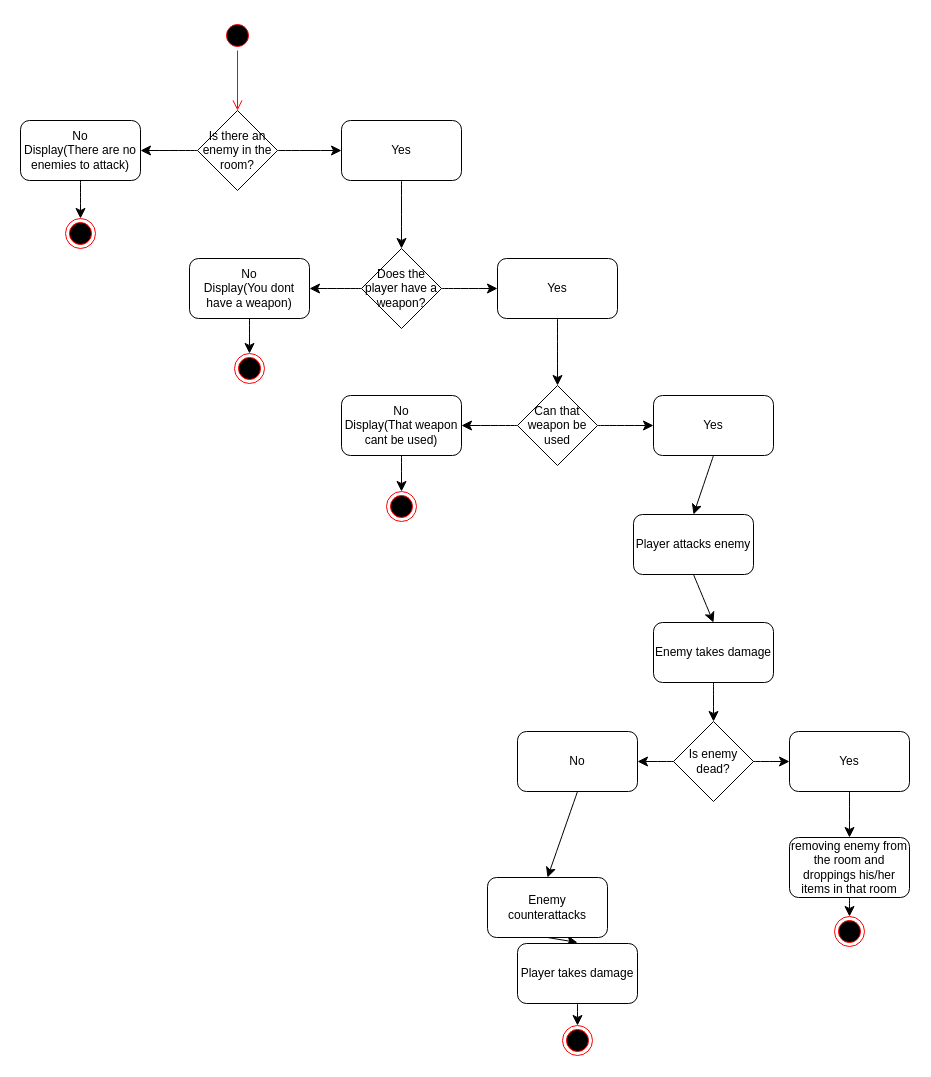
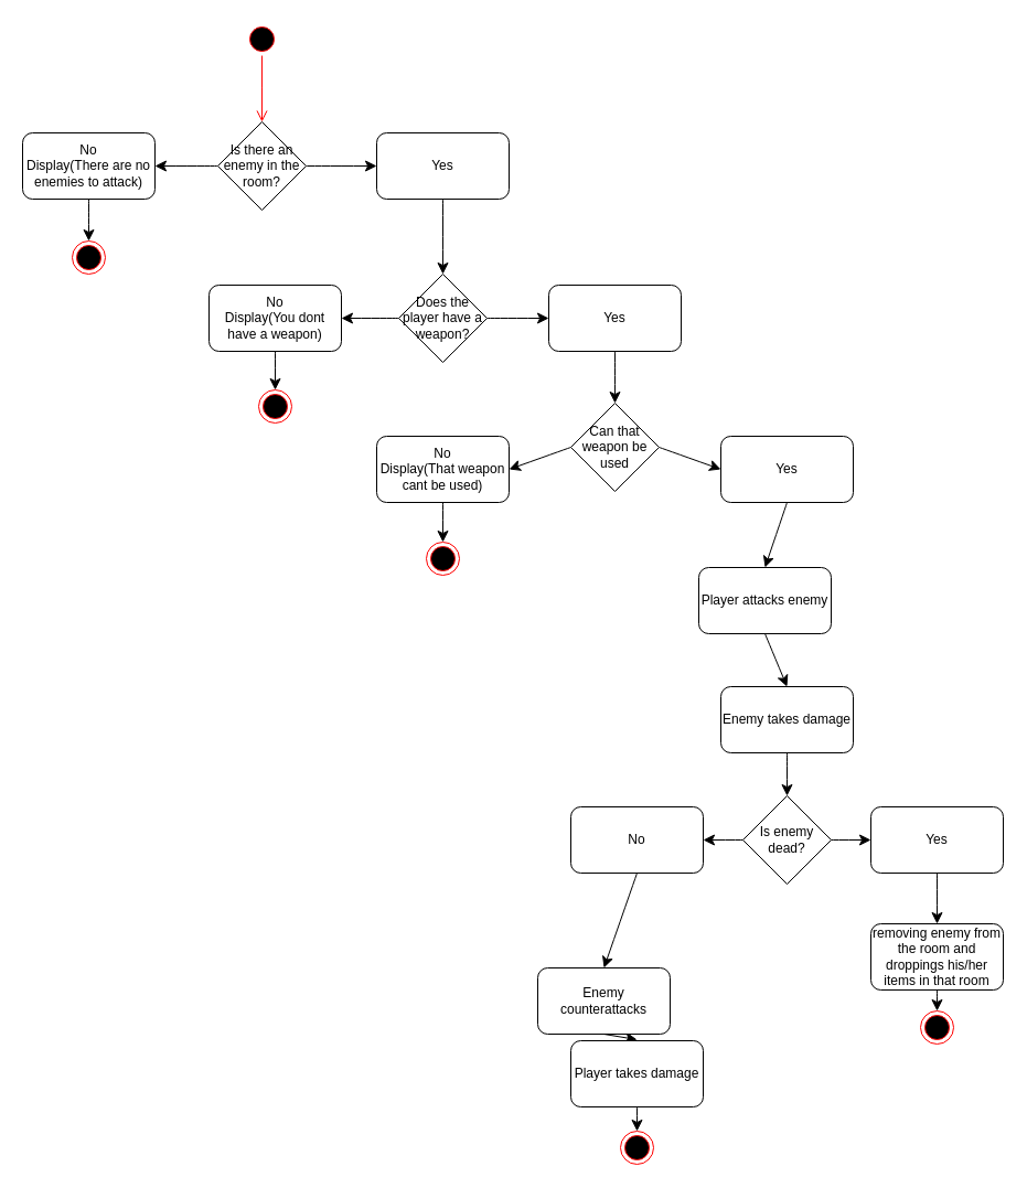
- <mxCell id="20" value="Can that weapon be used" style="rhombus;whiteSpace=wrap;html=1;" vertex="1" parent="1"><mxGeometry x="517" y="385" width="80" height="80" as="geometry" /></mxCell>
+ <mxCell id="20" value="Can that weapon be used" style="rhombus;whiteSpace=wrap;html=1;" vertex="1" parent="1"><mxGeometry x="517" y="365" width="80" height="80" as="geometry" /></mxCell>
